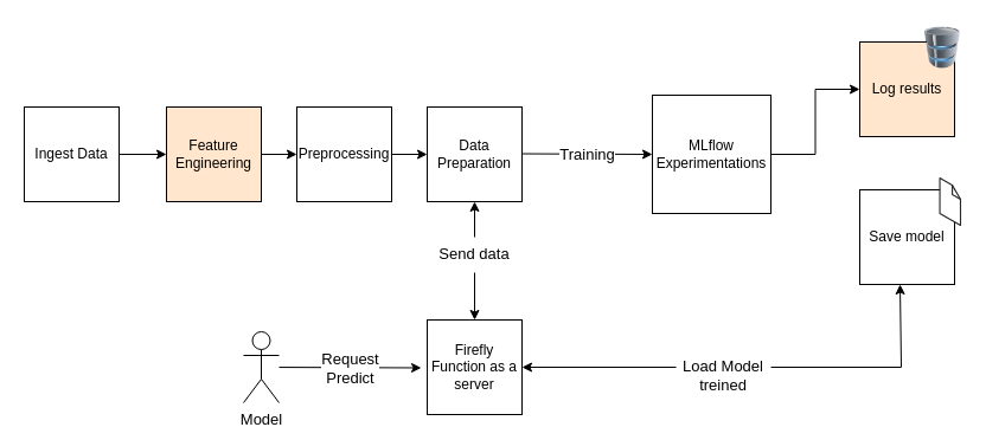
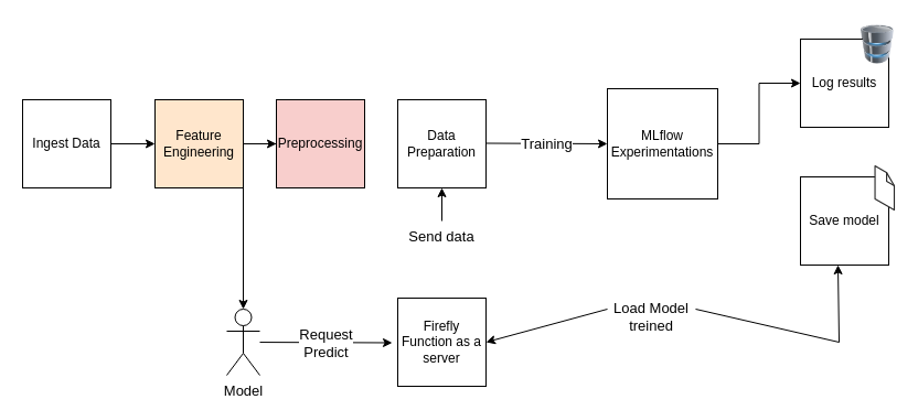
- <mxCell id="18" value="Log results" style="whiteSpace=wrap;html=1;aspect=fixed;fillColor=#ffe6cc;" vertex="1" parent="1"><mxGeometry x="725" y="35" width="80" height="80" as="geometry" /></mxCell>
+ <mxCell id="18" value="Log results" style="whiteSpace=wrap;html=1;aspect=fixed;" vertex="1" parent="1"><mxGeometry x="725" y="35" width="80" height="80" as="geometry" /></mxCell>
- <mxCell id="6" value="Preprocessing" style="whiteSpace=wrap;html=1;aspect=fixed;" vertex="1" parent="1"><mxGeometry x="250" y="90" width="80" height="80" as="geometry" /></mxCell>
+ <mxCell id="6" value="Preprocessing" style="whiteSpace=wrap;html=1;aspect=fixed;fillColor=#f8cecc;" vertex="1" parent="1"><mxGeometry x="250" y="90" width="80" height="80" as="geometry" /></mxCell>
- <mxCell id="5" style="edgeStyle=orthogonalEdgeStyle;rounded=0;orthogonalLoop=1;jettySize=auto;html=1;entryX=0;entryY=0.5;entryDx=0;entryDy=0;" edge="1" parent="1" source="6" target="11"><mxGeometry relative="1" as="geometry" /></mxCell>
+ <mxCell id="5" style="edgeStyle=orthogonalEdgeStyle;rounded=0;orthogonalLoop=1;jettySize=auto;html=1;" edge="1" parent="1" source="6" target="22"><mxGeometry relative="1" as="geometry" /></mxCell>
- <mxCell id="27" value="" style="endArrow=none;startArrow=classic;html=1;rounded=0;fontSize=13;entryX=0.5;entryY=1;entryDx=0;entryDy=0;exitX=0.5;exitY=0;exitDx=0;exitDy=0;" edge="1" parent="1" source="20" target="26"><mxGeometry width="50" height="50" relative="1" as="geometry"><mxPoint x="400" y="250" as="sourcePoint" /><mxPoint x="400" y="170" as="targetPoint" /></mxGeometry></mxCell>
- <mxCell id="31" value="&lt;div style=&quot;&quot;&gt;&lt;span style=&quot;background-color: initial;&quot;&gt;Load Model treined&lt;/span&gt;&lt;/div&gt;" style="text;whiteSpace=wrap;html=1;fontSize=13;align=center;" vertex="1" parent="1"><mxGeometry x="570" y="295" width="80" height="30" as="geometry" /></mxCell>
+ <mxCell id="31" value="&lt;div style=&quot;&quot;&gt;&lt;span style=&quot;background-color: initial;&quot;&gt;Load Model treined&lt;/span&gt;&lt;/div&gt;" style="text;whiteSpace=wrap;html=1;fontSize=13;align=center;" vertex="1" parent="1"><mxGeometry x="550" y="265" width="80" height="30" as="geometry" /></mxCell>
